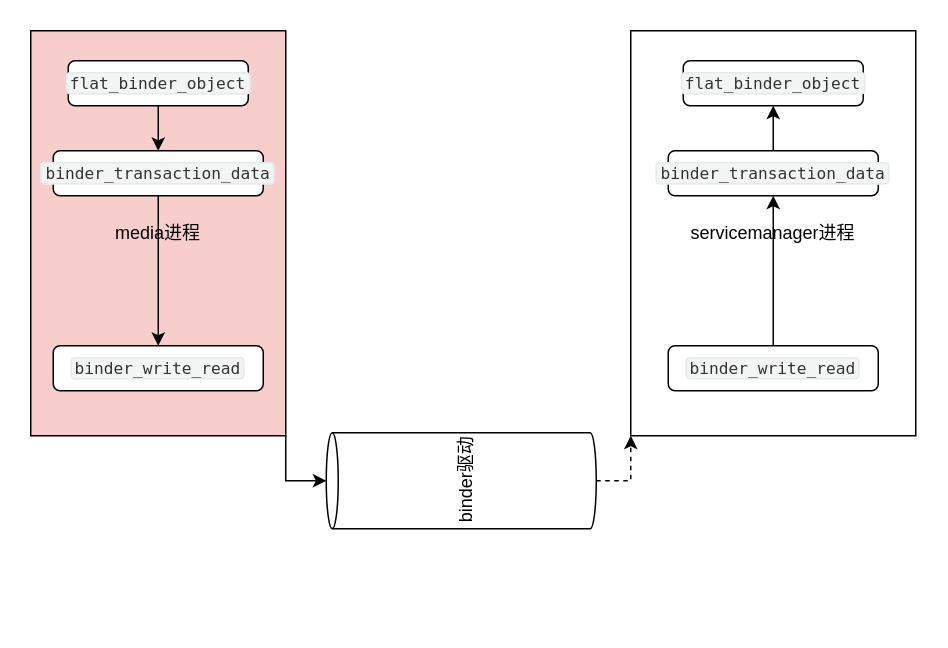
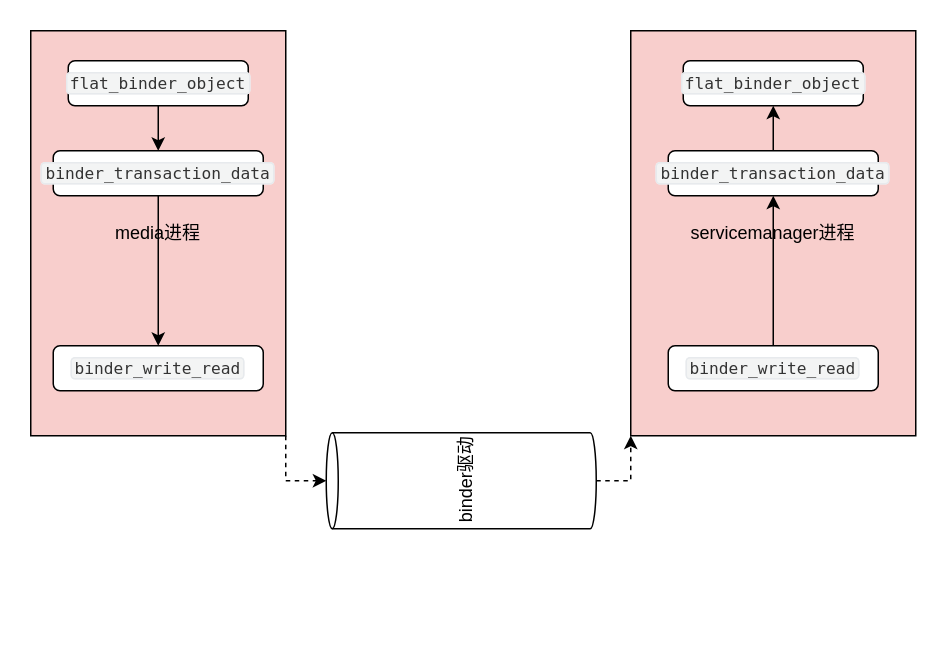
- <mxCell id="6" value="servicemanager进程" style="rounded=0;whiteSpace=wrap;html=1;" vertex="1" parent="1"><mxGeometry x="420" y="20" width="190" height="270" as="geometry" /></mxCell>
+ <mxCell id="6" value="servicemanager进程" style="rounded=0;whiteSpace=wrap;html=1;fillColor=#f8cecc;" vertex="1" parent="1"><mxGeometry x="420" y="20" width="190" height="270" as="geometry" /></mxCell>
- <mxCell id="2" style="edgeStyle=orthogonalEdgeStyle;rounded=0;orthogonalLoop=1;jettySize=auto;html=1;exitX=1;exitY=1;exitDx=0;exitDy=0;" edge="1" parent="1" source="3" target="16"><mxGeometry relative="1" as="geometry" /></mxCell>
+ <mxCell id="2" style="edgeStyle=orthogonalEdgeStyle;rounded=0;orthogonalLoop=1;jettySize=auto;html=1;exitX=1;exitY=1;exitDx=0;exitDy=0;dashed=1;" edge="1" parent="1" source="3" target="16"><mxGeometry relative="1" as="geometry" /></mxCell>
